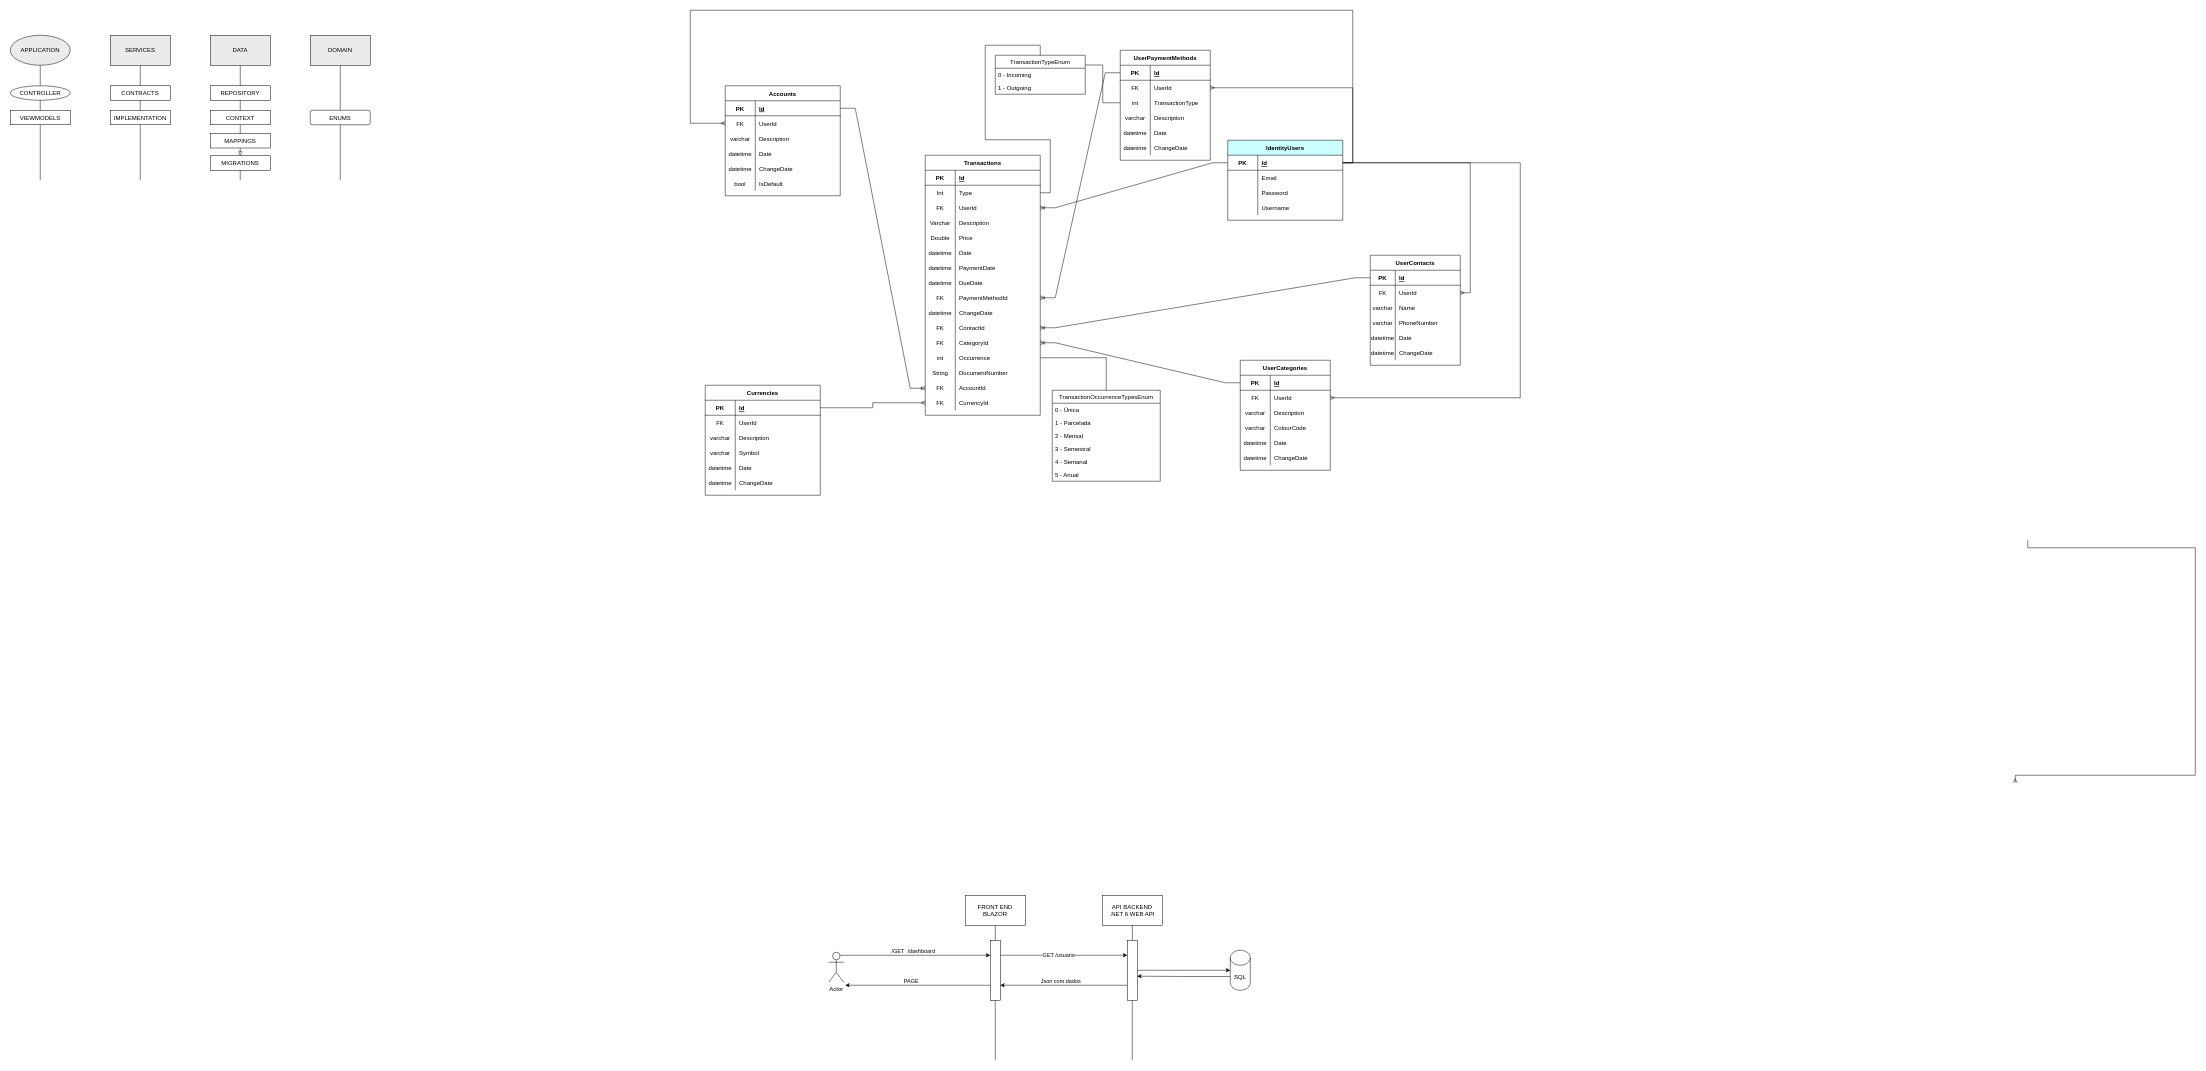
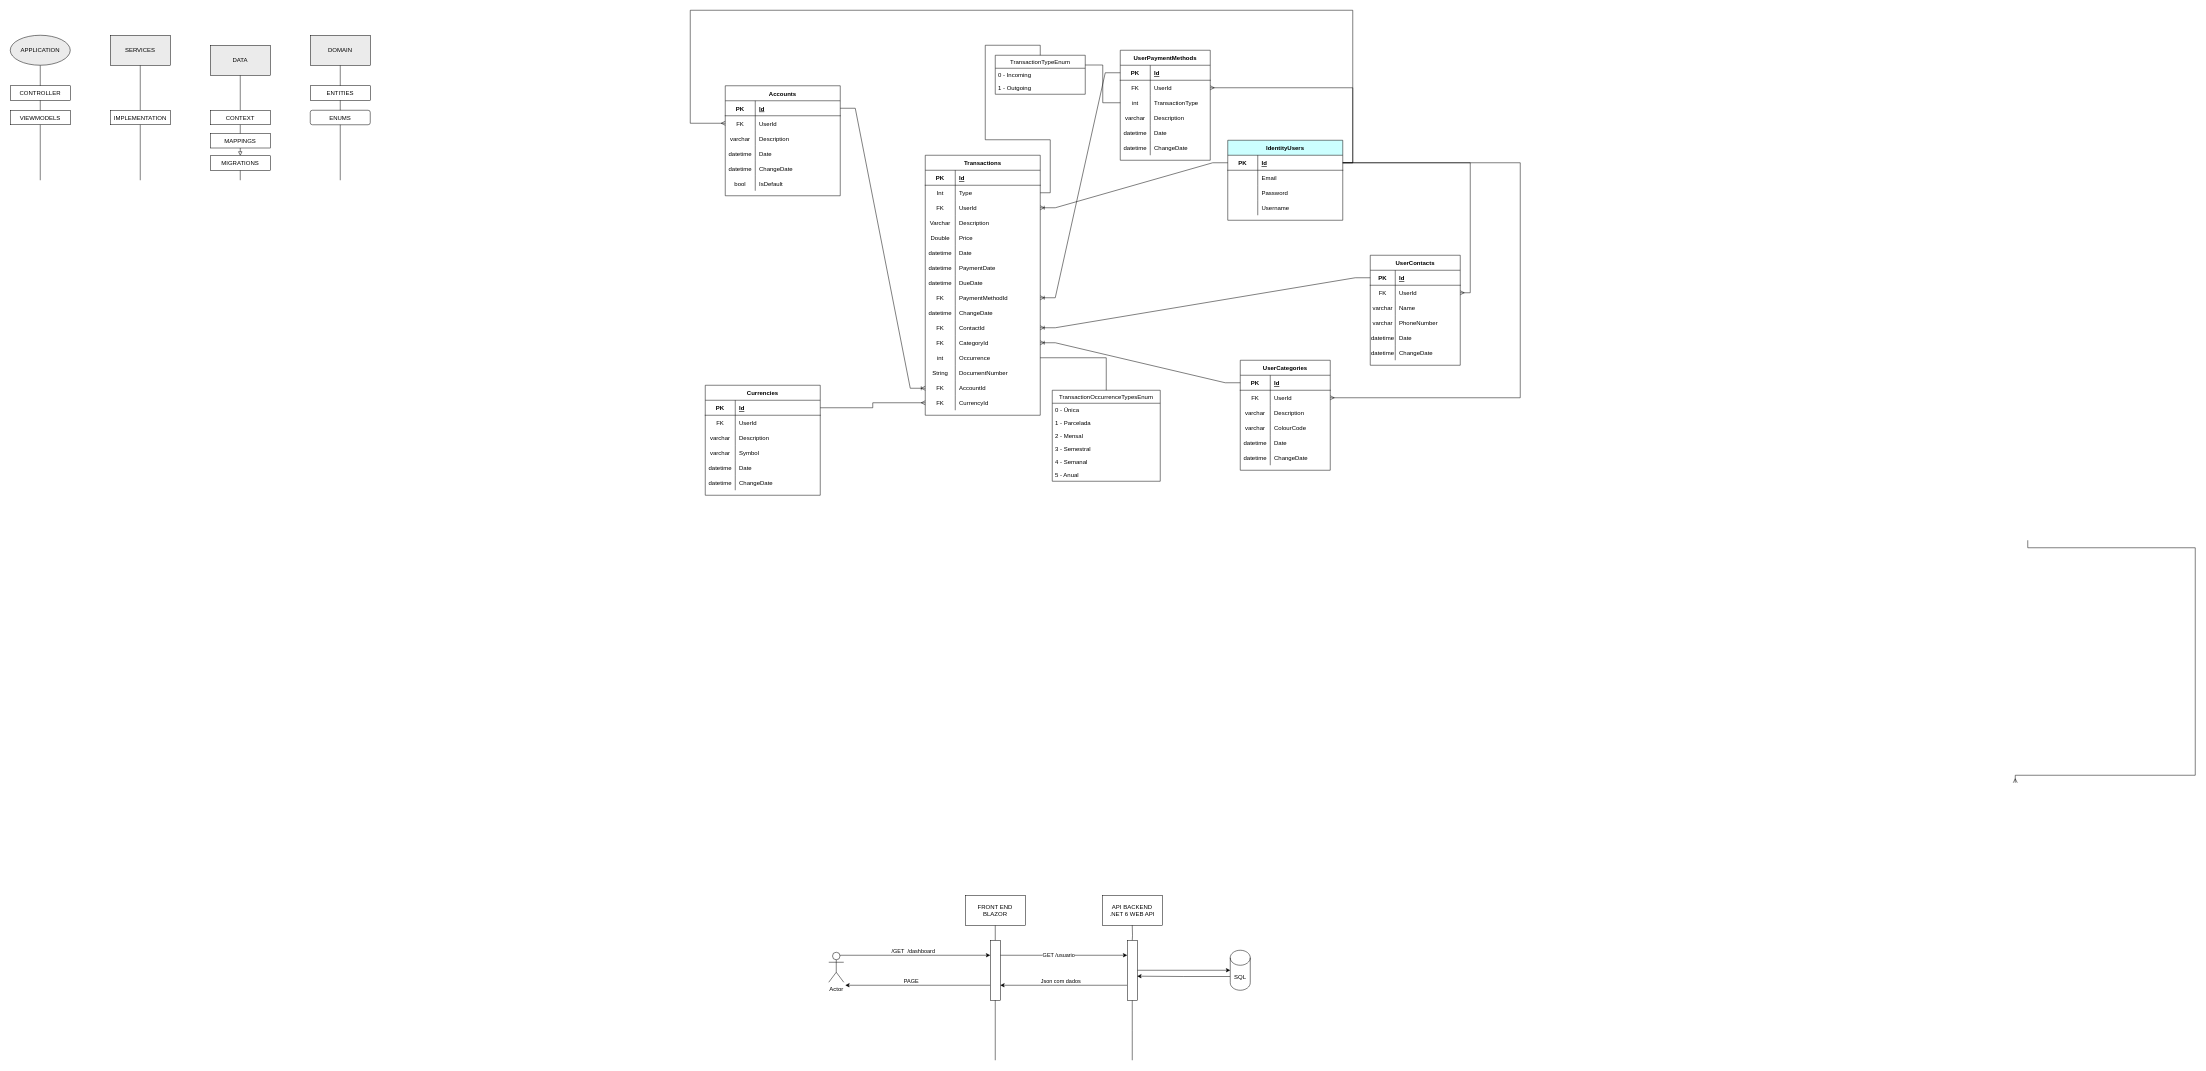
- <mxCell id="208" value="DATA" style="rounded=0;whiteSpace=wrap;html=1;fillColor=#EBEBEB;" vertex="1" parent="1"><mxGeometry x="420" y="70" width="120" height="60" as="geometry" /></mxCell>
+ <mxCell id="208" value="DATA" style="rounded=0;whiteSpace=wrap;html=1;fillColor=#EBEBEB;" vertex="1" parent="1"><mxGeometry x="420" y="90" width="120" height="60" as="geometry" /></mxCell>
- <mxCell id="212" value="CONTROLLER" style="ellipse;whiteSpace=wrap;html=1;fillColor=#FFFFFF;" vertex="1" parent="1"><mxGeometry x="20" y="171" width="120" height="29" as="geometry" /></mxCell>
+ <mxCell id="212" value="CONTROLLER" style="rounded=0;whiteSpace=wrap;html=1;fillColor=#FFFFFF;" vertex="1" parent="1"><mxGeometry x="20" y="171" width="120" height="29" as="geometry" /></mxCell>
- <mxCell id="209" value="CONTRACTS" style="rounded=0;whiteSpace=wrap;html=1;fillColor=#FFFFFF;" vertex="1" parent="1"><mxGeometry x="220" y="171" width="120" height="29" as="geometry" /></mxCell>
- <mxCell id="217" value="REPOSITORY" style="rounded=0;whiteSpace=wrap;html=1;fillColor=#FFFFFF;" vertex="1" parent="1"><mxGeometry x="420" y="171" width="120" height="29" as="geometry" /></mxCell>
+ <mxCell id="215" value="ENTITIES" style="rounded=0;whiteSpace=wrap;html=1;fillColor=#FFFFFF;" vertex="1" parent="1"><mxGeometry x="620" y="171" width="120" height="29" as="geometry" /></mxCell>
